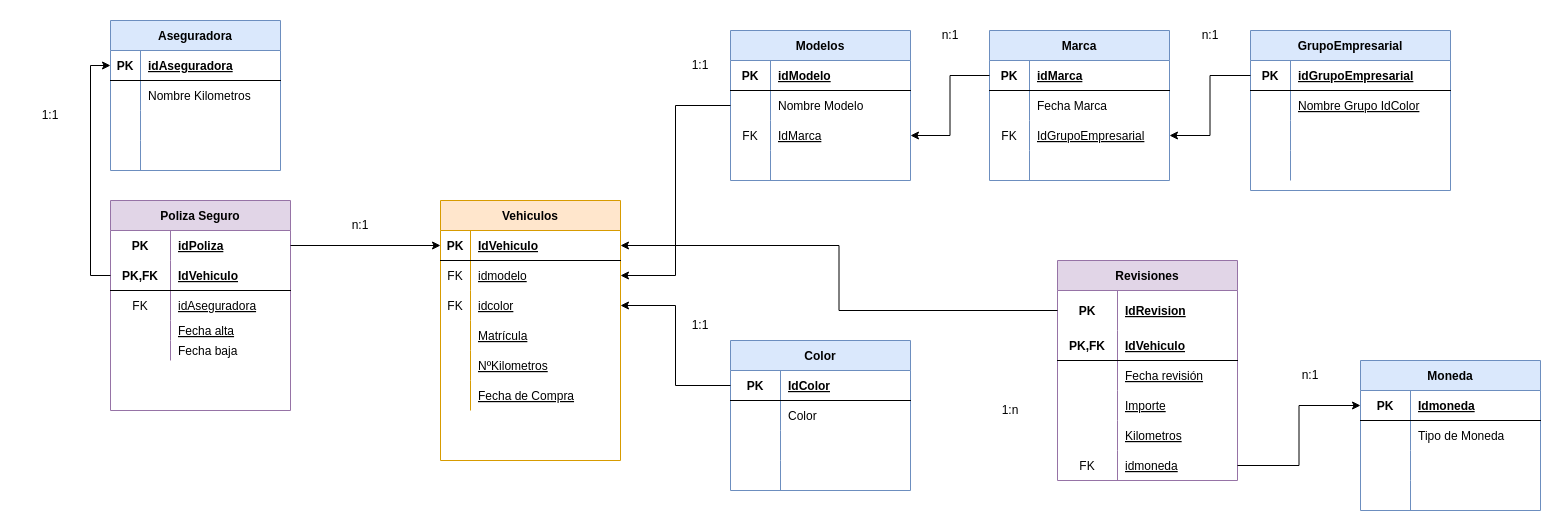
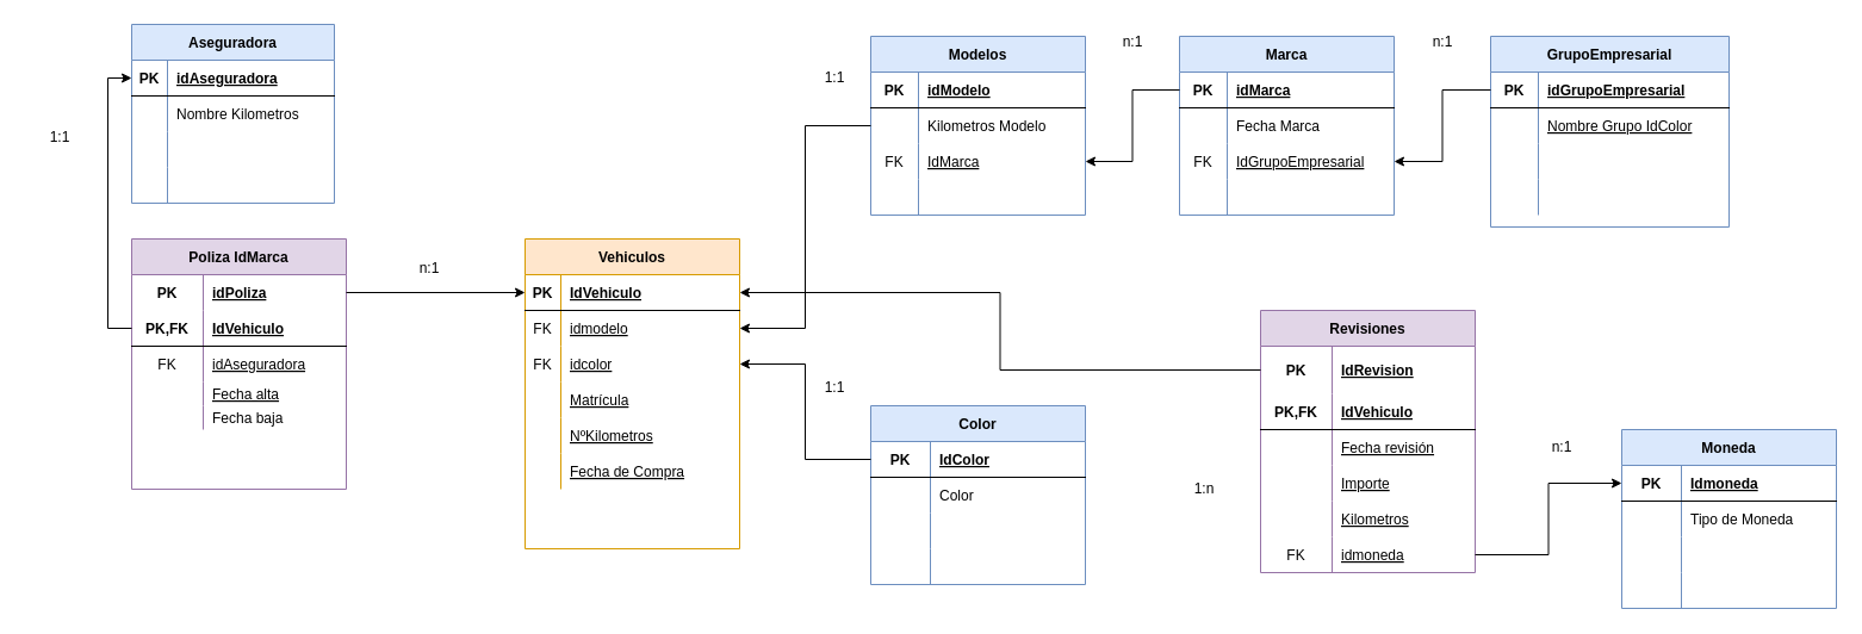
- <mxCell id="33" value="Nombre Modelo" style="shape=partialRectangle;connectable=0;fillColor=none;top=0;left=0;bottom=0;right=0;align=left;spacingLeft=6;overflow=hidden;" vertex="1" parent="31"><mxGeometry x="40" width="140" height="30" as="geometry"><mxRectangle width="140" height="30" as="alternateBounds" /></mxGeometry></mxCell>
+ <mxCell id="33" value="Kilometros Modelo" style="shape=partialRectangle;connectable=0;fillColor=none;top=0;left=0;bottom=0;right=0;align=left;spacingLeft=6;overflow=hidden;" vertex="1" parent="31"><mxGeometry x="40" width="140" height="30" as="geometry"><mxRectangle width="140" height="30" as="alternateBounds" /></mxGeometry></mxCell>
- <mxCell id="82" value="Poliza Seguro" style="shape=table;startSize=30;container=1;collapsible=1;childLayout=tableLayout;fixedRows=1;rowLines=0;fontStyle=1;align=center;resizeLast=1;fillColor=#e1d5e7;strokeColor=#9673a6;" vertex="1" parent="1"><mxGeometry x="110" y="200" width="180" height="210" as="geometry" /></mxCell>
+ <mxCell id="82" value="Poliza IdMarca" style="shape=table;startSize=30;container=1;collapsible=1;childLayout=tableLayout;fixedRows=1;rowLines=0;fontStyle=1;align=center;resizeLast=1;fillColor=#e1d5e7;strokeColor=#9673a6;" vertex="1" parent="1"><mxGeometry x="110" y="200" width="180" height="210" as="geometry" /></mxCell>
